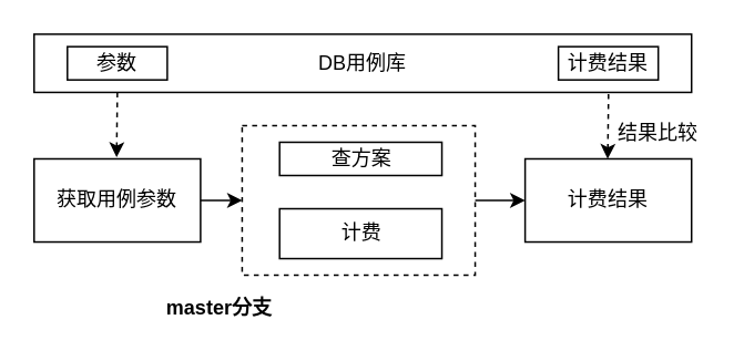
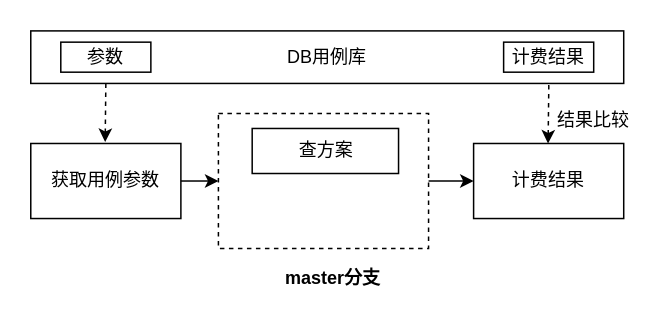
- <mxCell id="4" value="查方案" style="rounded=0;whiteSpace=wrap;html=1;fillColor=none;" parent="1" vertex="1"><mxGeometry x="167.5" y="85" width="97.5" height="20" as="geometry" /></mxCell>
+ <mxCell id="4" value="查方案" style="rounded=0;whiteSpace=wrap;html=1;fillColor=none;" parent="1" vertex="1"><mxGeometry x="167.5" y="85" width="97.5" height="30" as="geometry" /></mxCell>
- <mxCell id="8" value="计费" style="rounded=0;whiteSpace=wrap;html=1;fillColor=none;" vertex="1" parent="1"><mxGeometry x="167.5" y="125" width="97.5" height="30" as="geometry" /></mxCell>
- <mxCell id="15" value="master分支" style="text;html=1;align=center;verticalAlign=middle;whiteSpace=wrap;rounded=0;fontStyle=1" vertex="1" parent="1"><mxGeometry x="98" y="175" width="67" height="20" as="geometry" /></mxCell>
+ <mxCell id="15" value="master分支" style="text;html=1;align=center;verticalAlign=middle;whiteSpace=wrap;rounded=0;fontStyle=1" vertex="1" parent="1"><mxGeometry x="188" y="175" width="67" height="20" as="geometry" /></mxCell>
